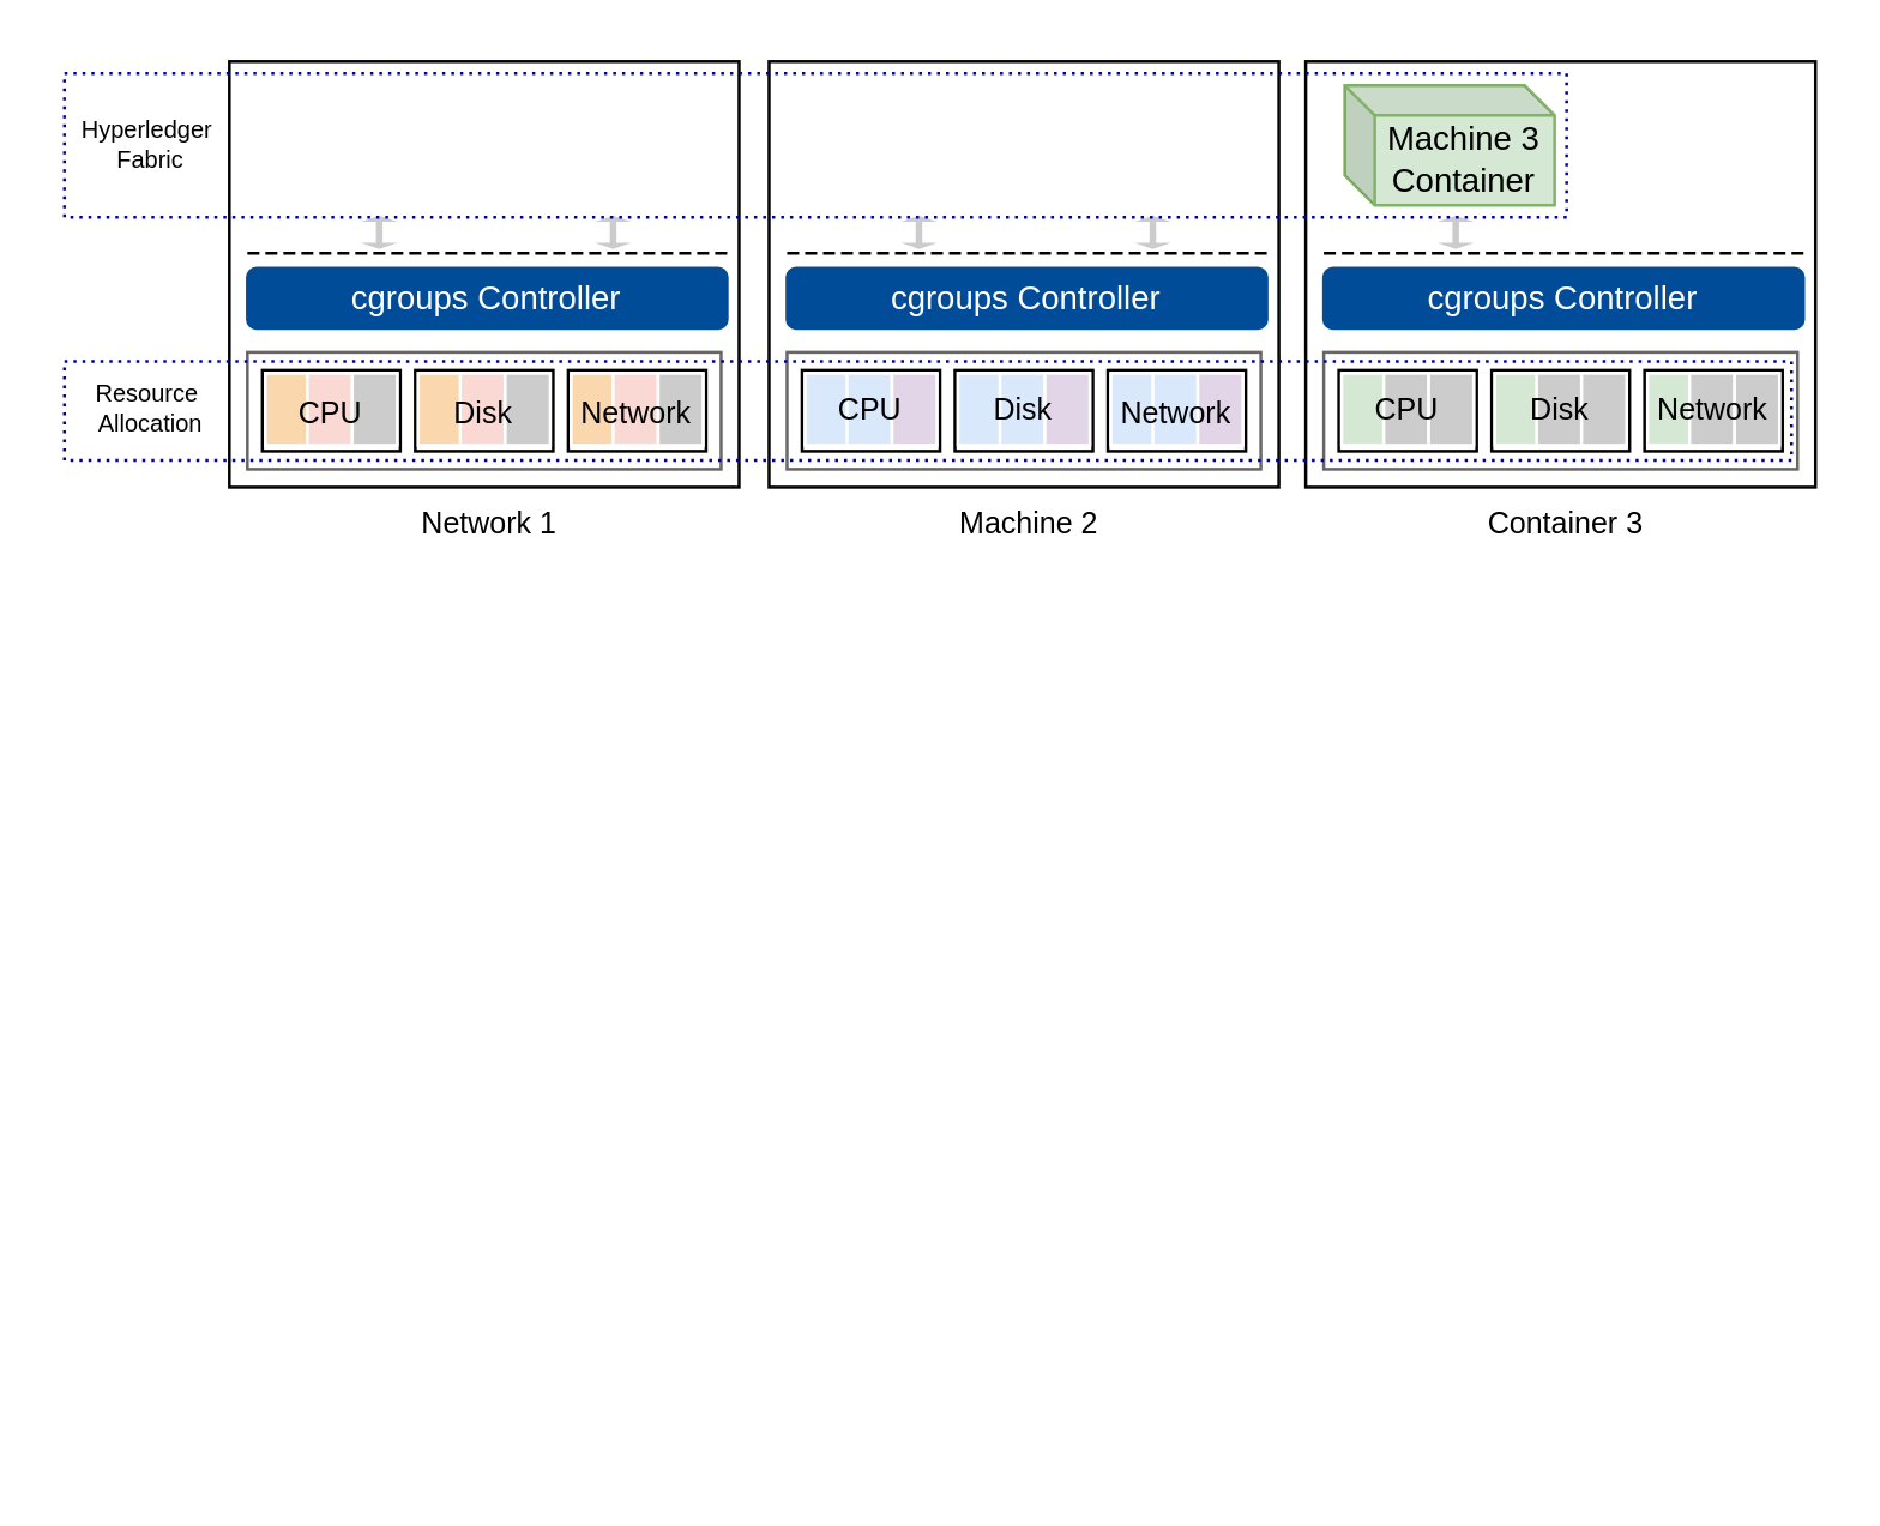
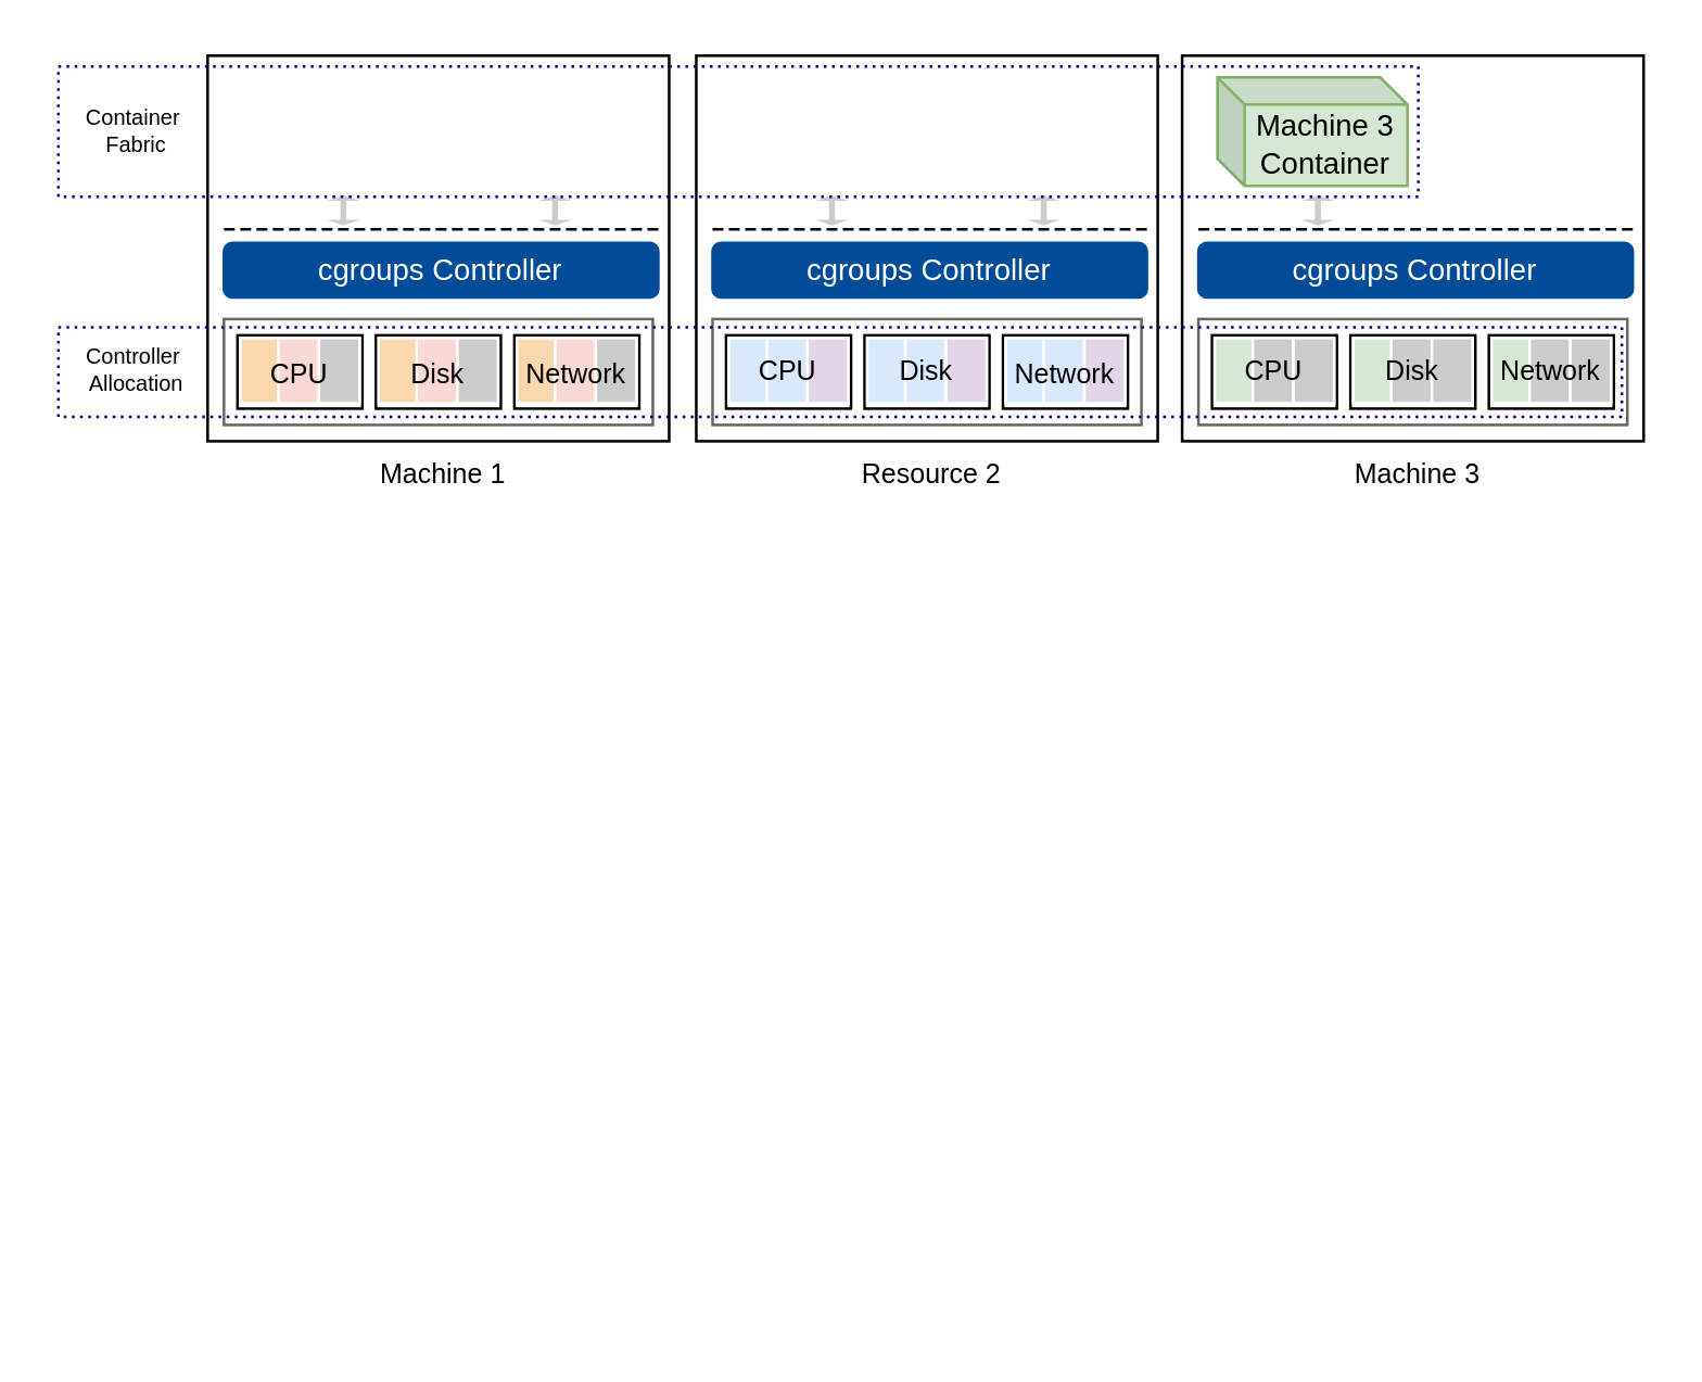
- <mxCell id="70" value="Hyperledger&amp;nbsp;&lt;br style=&quot;font-size: 8px;&quot;&gt;Fabric" style="text;html=1;strokeColor=none;fillColor=none;align=center;verticalAlign=middle;whiteSpace=wrap;rounded=0;fontSize=8;" vertex="1" parent="1"><mxGeometry x="20" y="33" width="60" height="30" as="geometry" /></mxCell>
+ <mxCell id="70" value="Container&amp;nbsp;&lt;br style=&quot;font-size: 8px;&quot;&gt;Fabric" style="text;html=1;strokeColor=none;fillColor=none;align=center;verticalAlign=middle;whiteSpace=wrap;rounded=0;fontSize=8;" vertex="1" parent="1"><mxGeometry x="20" y="33" width="60" height="30" as="geometry" /></mxCell>
- <mxCell id="72" value="Resource&amp;nbsp;&lt;br&gt;Allocation" style="text;html=1;strokeColor=none;fillColor=none;align=center;verticalAlign=middle;whiteSpace=wrap;rounded=0;fontSize=8;" vertex="1" parent="1"><mxGeometry x="20" y="121" width="60" height="30" as="geometry" /></mxCell>
+ <mxCell id="72" value="Controller&amp;nbsp;&lt;br&gt;Allocation" style="text;html=1;strokeColor=none;fillColor=none;align=center;verticalAlign=middle;whiteSpace=wrap;rounded=0;fontSize=8;" vertex="1" parent="1"><mxGeometry x="20" y="121" width="60" height="30" as="geometry" /></mxCell>
- <mxCell id="5" value="Network 1" style="text;html=1;strokeColor=none;fillColor=none;align=center;verticalAlign=middle;whiteSpace=wrap;rounded=0;fontSize=10;" vertex="1" parent="1"><mxGeometry x="133" y="159" width="60" height="30" as="geometry" /></mxCell>
+ <mxCell id="5" value="Machine 1" style="text;html=1;strokeColor=none;fillColor=none;align=center;verticalAlign=middle;whiteSpace=wrap;rounded=0;fontSize=10;" vertex="1" parent="1"><mxGeometry x="133" y="159" width="60" height="30" as="geometry" /></mxCell>
- <mxCell id="28" value="Machine 2" style="text;html=1;strokeColor=none;fillColor=none;align=center;verticalAlign=middle;whiteSpace=wrap;rounded=0;fontSize=10;" vertex="1" parent="1"><mxGeometry x="313" y="159" width="60" height="30" as="geometry" /></mxCell>
+ <mxCell id="28" value="Resource 2" style="text;html=1;strokeColor=none;fillColor=none;align=center;verticalAlign=middle;whiteSpace=wrap;rounded=0;fontSize=10;" vertex="1" parent="1"><mxGeometry x="313" y="159" width="60" height="30" as="geometry" /></mxCell>
- <mxCell id="50" value="Container 3" style="text;html=1;strokeColor=none;fillColor=none;align=center;verticalAlign=middle;whiteSpace=wrap;rounded=0;fontSize=10;" vertex="1" parent="1"><mxGeometry x="492" y="159" width="60" height="30" as="geometry" /></mxCell>
+ <mxCell id="50" value="Machine 3" style="text;html=1;strokeColor=none;fillColor=none;align=center;verticalAlign=middle;whiteSpace=wrap;rounded=0;fontSize=10;" vertex="1" parent="1"><mxGeometry x="492" y="159" width="60" height="30" as="geometry" /></mxCell>
